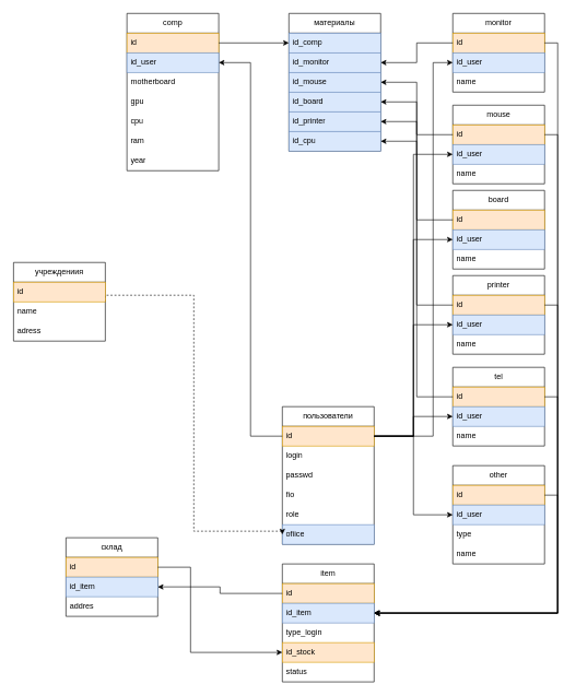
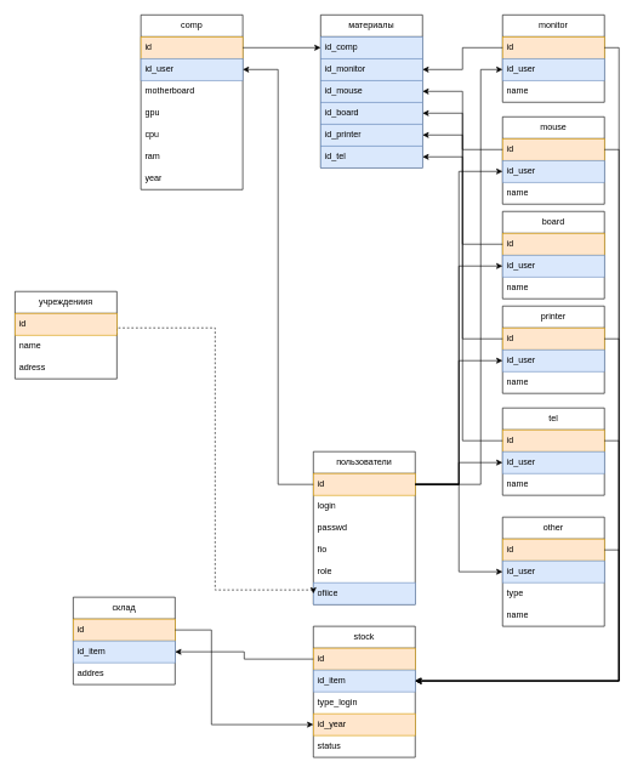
- <mxCell id="20" value="id_cpu" style="text;strokeColor=#6c8ebf;fillColor=#dae8fc;align=left;verticalAlign=middle;spacingLeft=4;spacingRight=4;overflow=hidden;points=[[0,0.5],[1,0.5]];portConstraint=eastwest;rotatable=0;whiteSpace=wrap;html=1;" vertex="1" parent="14"><mxGeometry y="180" width="140" height="30" as="geometry" /></mxCell>
+ <mxCell id="20" value="id_tel" style="text;strokeColor=#6c8ebf;fillColor=#dae8fc;align=left;verticalAlign=middle;spacingLeft=4;spacingRight=4;overflow=hidden;points=[[0,0.5],[1,0.5]];portConstraint=eastwest;rotatable=0;whiteSpace=wrap;html=1;" vertex="1" parent="14"><mxGeometry y="180" width="140" height="30" as="geometry" /></mxCell>
- <mxCell id="65" value="item" style="swimlane;fontStyle=0;childLayout=stackLayout;horizontal=1;startSize=30;horizontalStack=0;resizeParent=1;resizeParentMax=0;resizeLast=0;collapsible=1;marginBottom=0;whiteSpace=wrap;html=1;" vertex="1" parent="1"><mxGeometry x="430" y="860" width="140" height="180" as="geometry" /></mxCell>
+ <mxCell id="65" value="stock" style="swimlane;fontStyle=0;childLayout=stackLayout;horizontal=1;startSize=30;horizontalStack=0;resizeParent=1;resizeParentMax=0;resizeLast=0;collapsible=1;marginBottom=0;whiteSpace=wrap;html=1;" vertex="1" parent="1"><mxGeometry x="430" y="860" width="140" height="180" as="geometry" /></mxCell>
- <mxCell id="69" value="id_stock" style="text;strokeColor=#d79b00;fillColor=#ffe6cc;align=left;verticalAlign=middle;spacingLeft=4;spacingRight=4;overflow=hidden;points=[[0,0.5],[1,0.5]];portConstraint=eastwest;rotatable=0;whiteSpace=wrap;html=1;" vertex="1" parent="65"><mxGeometry y="120" width="140" height="30" as="geometry" /></mxCell>
+ <mxCell id="69" value="id_year" style="text;strokeColor=#d79b00;fillColor=#ffe6cc;align=left;verticalAlign=middle;spacingLeft=4;spacingRight=4;overflow=hidden;points=[[0,0.5],[1,0.5]];portConstraint=eastwest;rotatable=0;whiteSpace=wrap;html=1;" vertex="1" parent="65"><mxGeometry y="120" width="140" height="30" as="geometry" /></mxCell>
